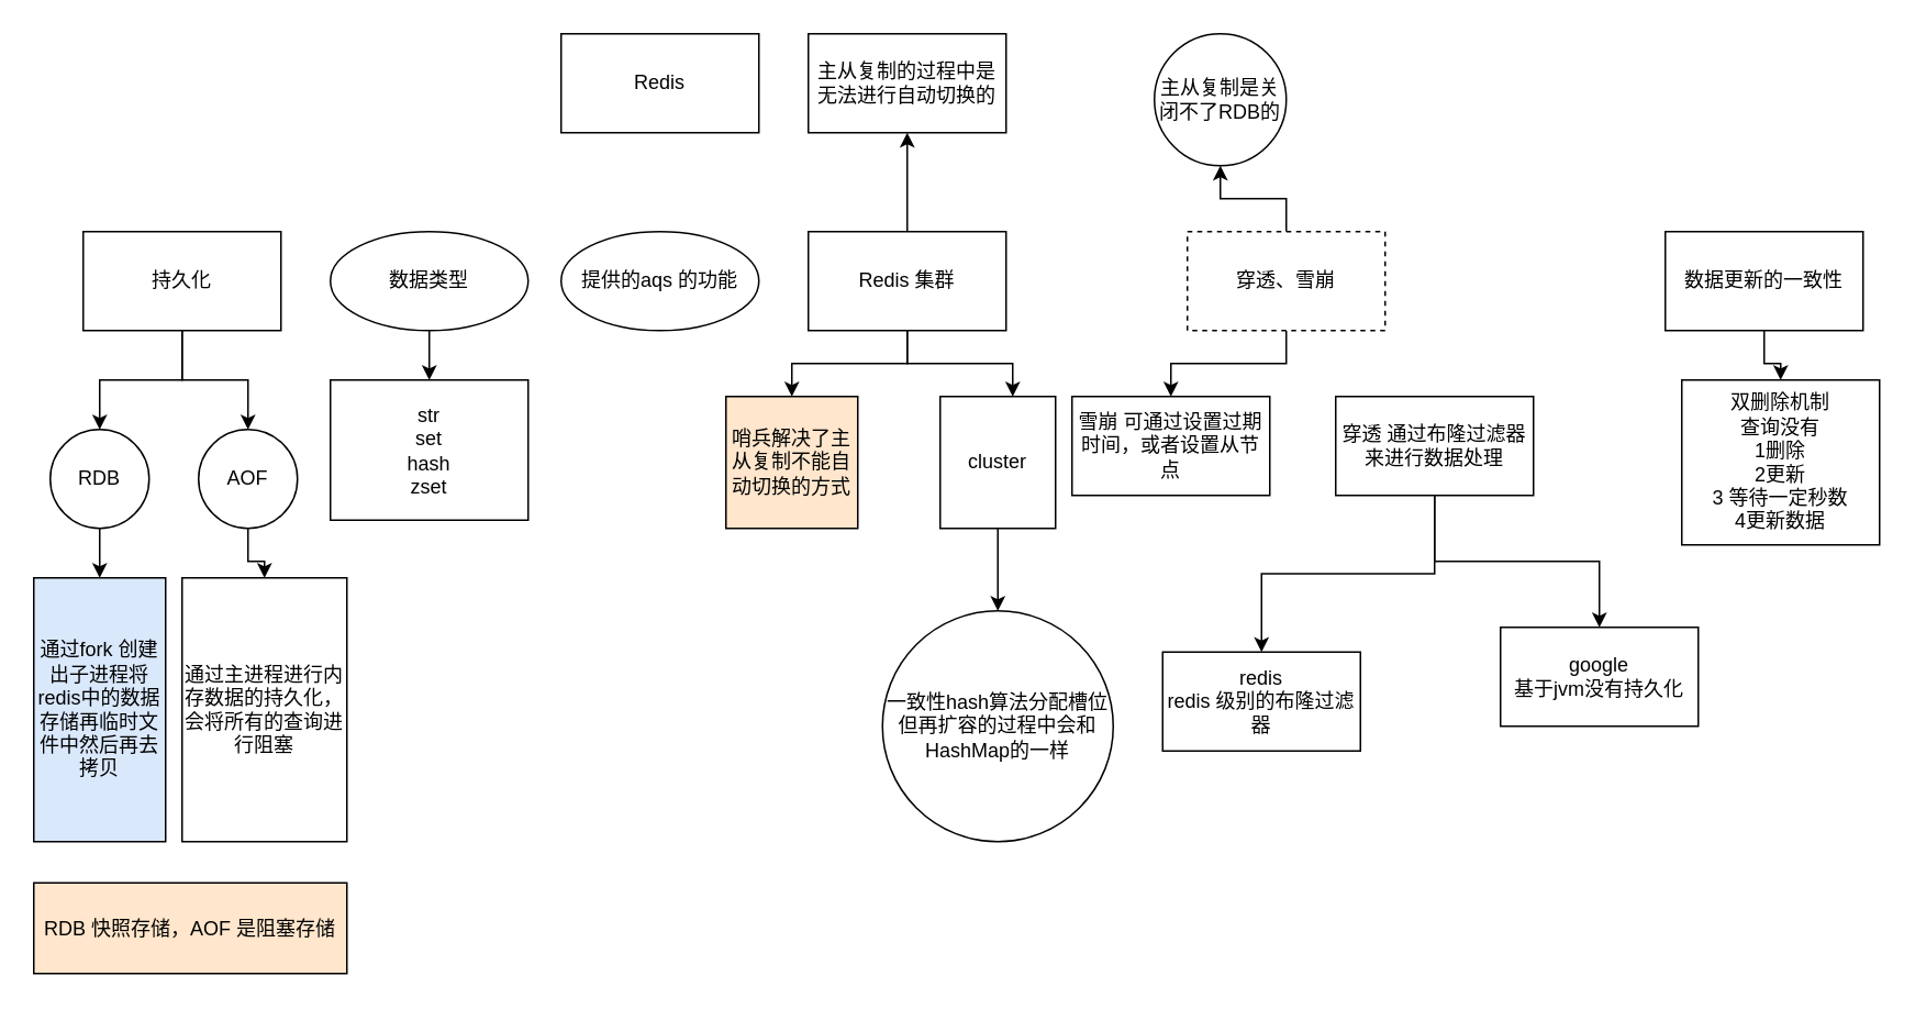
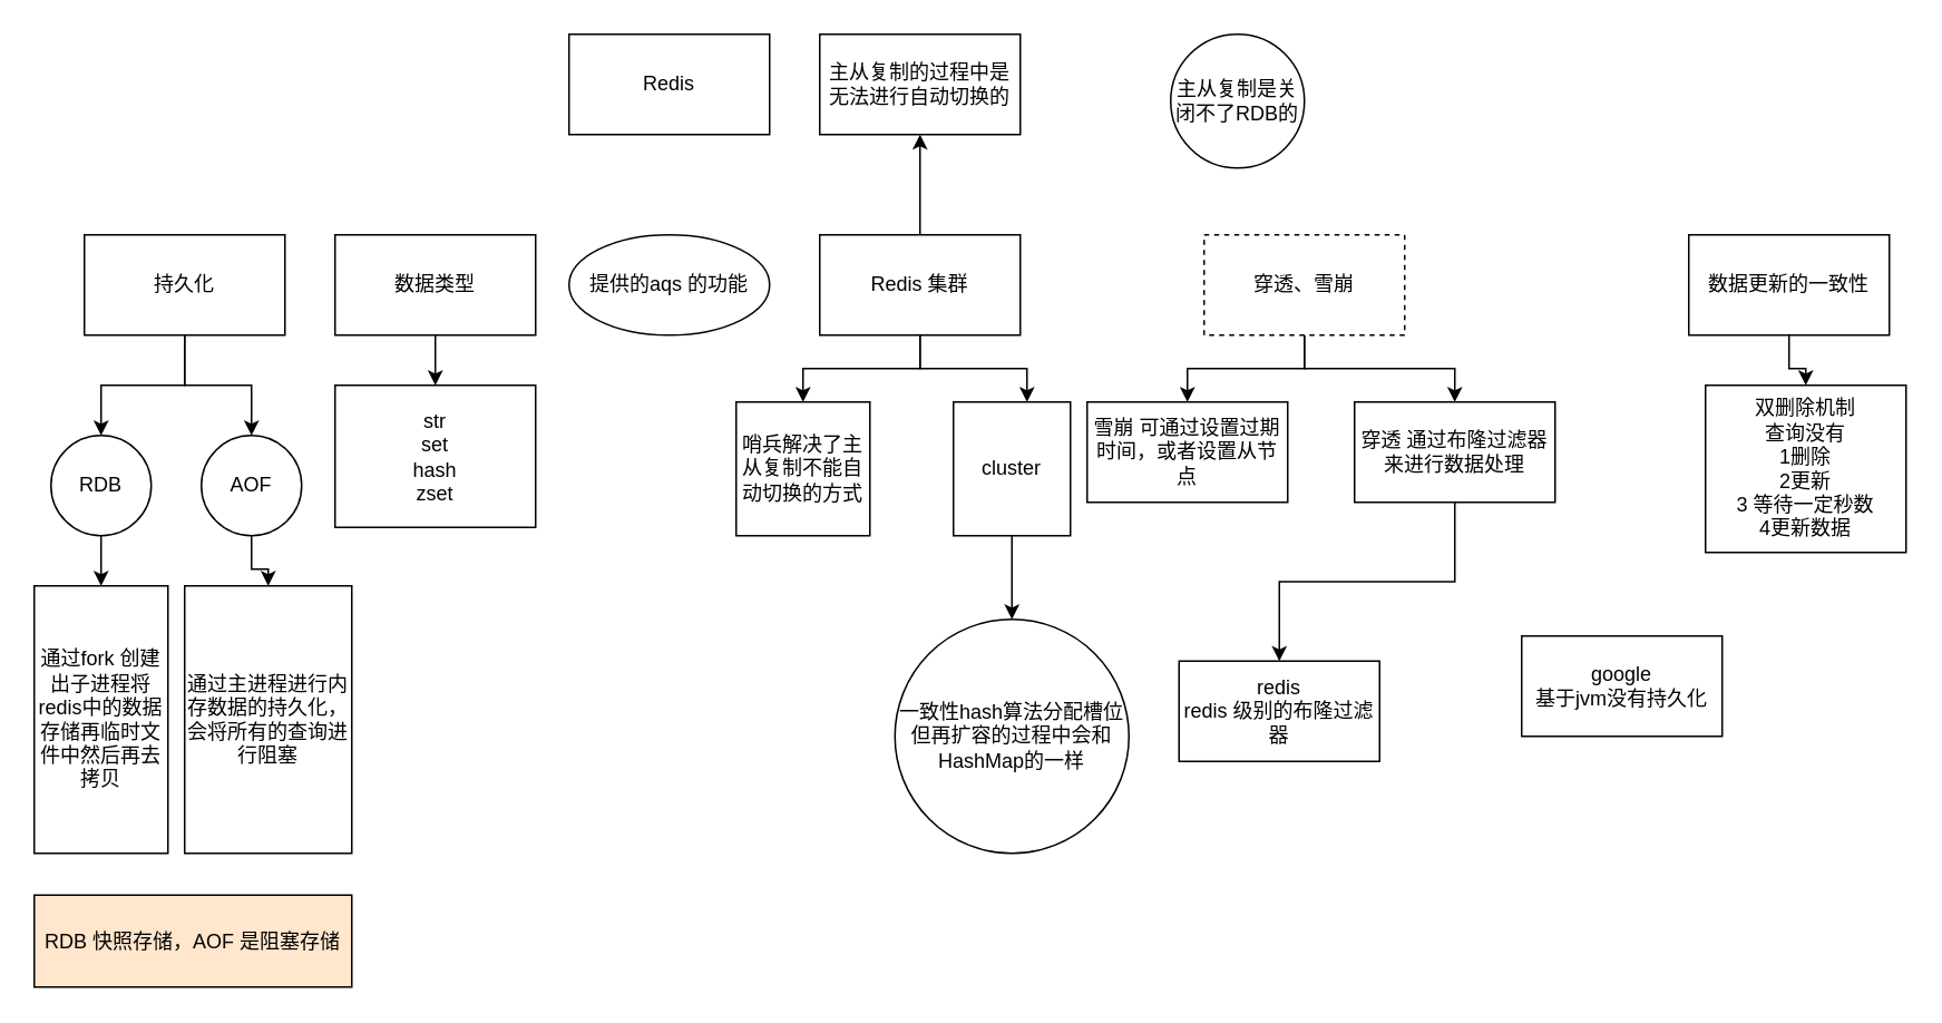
- <mxCell id="28" style="edgeStyle=orthogonalEdgeStyle;rounded=0;orthogonalLoop=1;jettySize=auto;html=1;" edge="1" parent="1" source="29" target="22"><mxGeometry relative="1" as="geometry" /></mxCell>
+ <mxCell id="28" style="edgeStyle=orthogonalEdgeStyle;rounded=0;orthogonalLoop=1;jettySize=auto;html=1;" edge="1" parent="1" source="29" target="33"><mxGeometry relative="1" as="geometry" /></mxCell>
- <mxCell id="7" value="数据类型" style="ellipse;whiteSpace=wrap;html=1;" vertex="1" parent="1"><mxGeometry x="200" y="140" width="120" height="60" as="geometry" /></mxCell>
+ <mxCell id="7" value="数据类型" style="rounded=0;whiteSpace=wrap;html=1;" vertex="1" parent="1"><mxGeometry x="200" y="140" width="120" height="60" as="geometry" /></mxCell>
- <mxCell id="23" value="哨兵解决了主从复制不能自动切换的方式" style="rounded=0;whiteSpace=wrap;html=1;fillColor=#ffe6cc;" vertex="1" parent="1"><mxGeometry x="440" y="240" width="80" height="80" as="geometry" /></mxCell>
+ <mxCell id="23" value="哨兵解决了主从复制不能自动切换的方式" style="rounded=0;whiteSpace=wrap;html=1;" vertex="1" parent="1"><mxGeometry x="440" y="240" width="80" height="80" as="geometry" /></mxCell>
- <mxCell id="32" value="" style="edgeStyle=orthogonalEdgeStyle;rounded=0;orthogonalLoop=1;jettySize=auto;html=1;" edge="1" parent="1" source="33" target="34"><mxGeometry relative="1" as="geometry" /></mxCell>
- <mxCell id="19" value="通过fork 创建出子进程将redis中的数据存储再临时文件中然后再去拷贝&lt;br&gt;" style="rounded=0;whiteSpace=wrap;html=1;fillColor=#dae8fc;" vertex="1" parent="1"><mxGeometry x="20" y="350" width="80" height="160" as="geometry" /></mxCell>
+ <mxCell id="19" value="通过fork 创建出子进程将redis中的数据存储再临时文件中然后再去拷贝&lt;br&gt;" style="rounded=0;whiteSpace=wrap;html=1;" vertex="1" parent="1"><mxGeometry x="20" y="350" width="80" height="160" as="geometry" /></mxCell>
